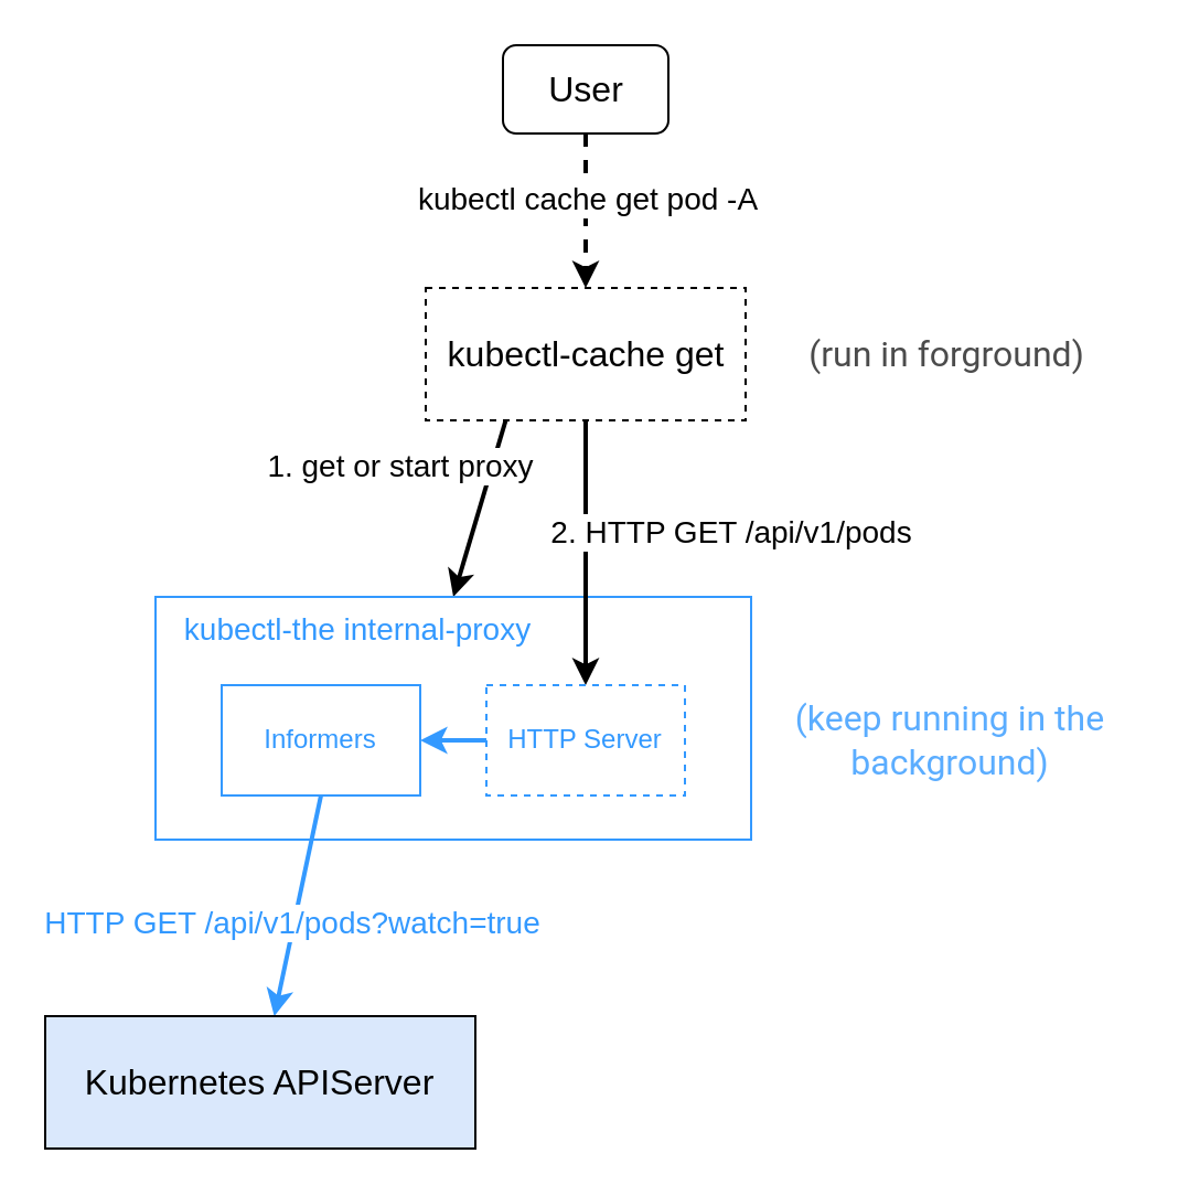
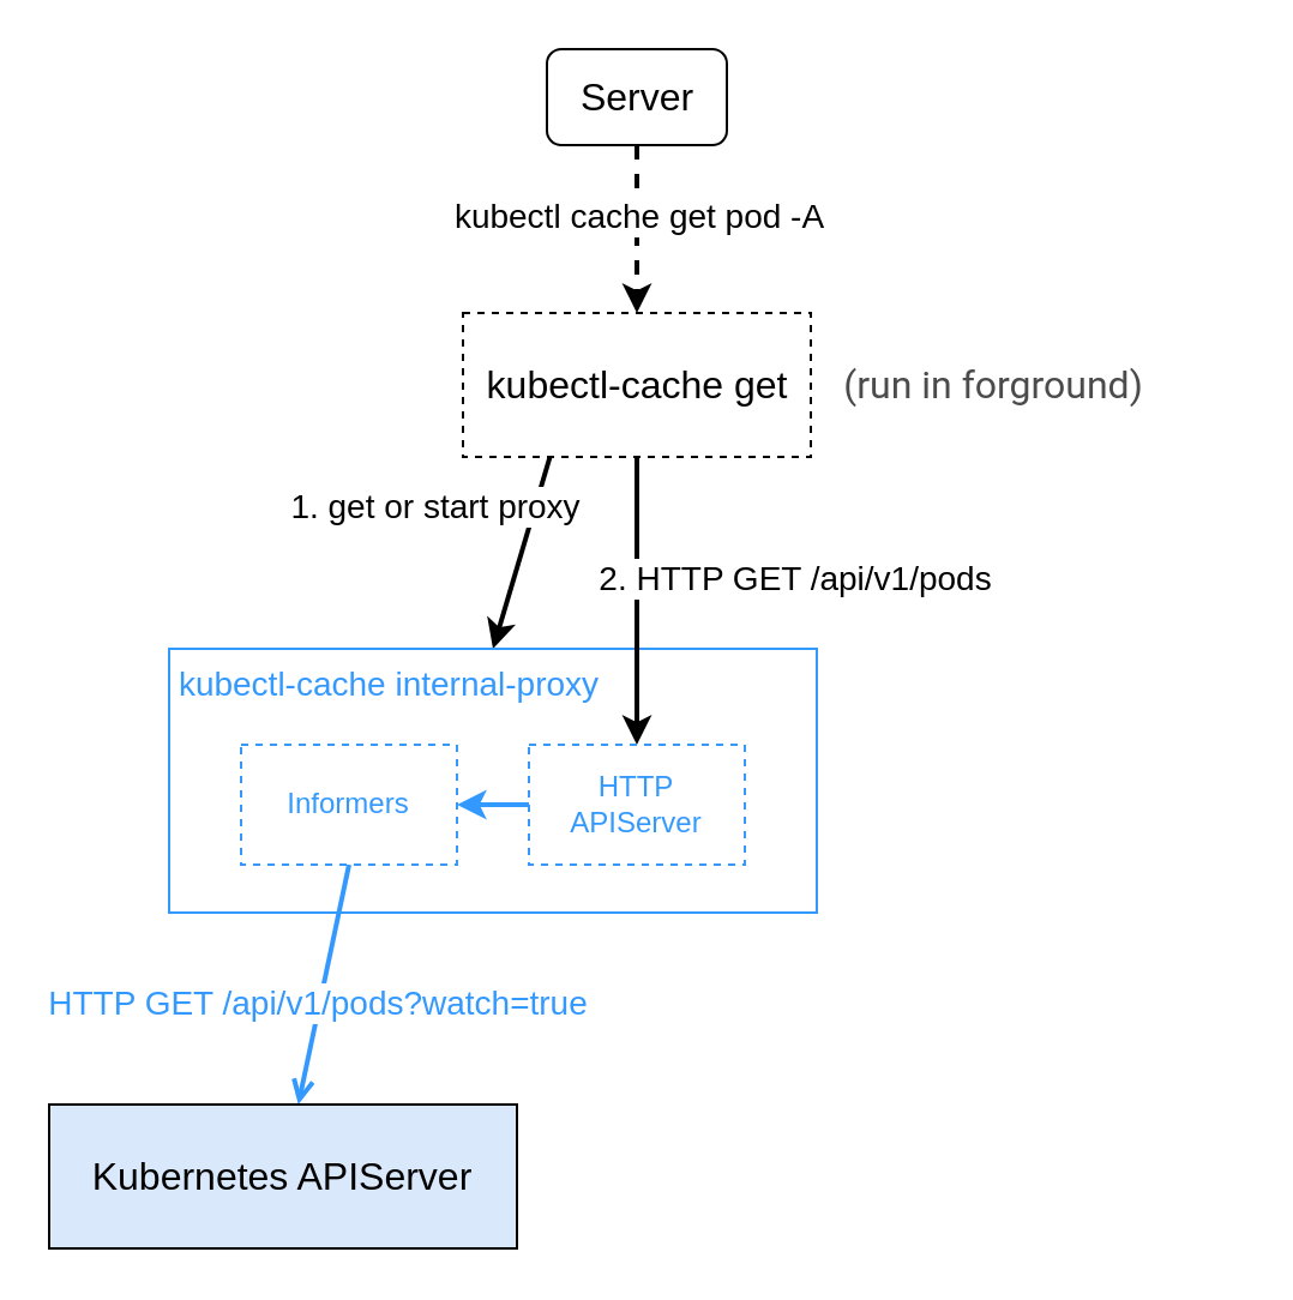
- <mxCell id="7" value="User" style="rounded=1;whiteSpace=wrap;html=1;fontSize=16;" parent="1" vertex="1"><mxGeometry x="227.5" y="20" width="75" height="40" as="geometry" /></mxCell>
+ <mxCell id="7" value="Server" style="rounded=1;whiteSpace=wrap;html=1;fontSize=16;" parent="1" vertex="1"><mxGeometry x="227.5" y="20" width="75" height="40" as="geometry" /></mxCell>
- <mxCell id="19" value="&lt;span style=&quot;font-family: Roboto, RobotoDraft, Helvetica, Arial, sans-serif; font-size: 16px; text-align: start; white-space-collapse: preserve;&quot;&gt;(run in forground)&lt;/span&gt;" style="text;html=1;align=center;verticalAlign=middle;whiteSpace=wrap;rounded=0;fontSize=12;fillColor=none;fontColor=default;labelBackgroundColor=none;textOpacity=70;" parent="1" vertex="1"><mxGeometry x="359" y="145" width="140" height="30" as="geometry" /></mxCell>
+ <mxCell id="19" value="&lt;span style=&quot;font-family: Roboto, RobotoDraft, Helvetica, Arial, sans-serif; font-size: 16px; text-align: start; white-space-collapse: preserve;&quot;&gt;(run in forground)&lt;/span&gt;" style="text;html=1;align=center;verticalAlign=middle;whiteSpace=wrap;rounded=0;fontSize=12;fillColor=none;fontColor=default;labelBackgroundColor=none;textOpacity=70;" parent="1" vertex="1"><mxGeometry x="344" y="145" width="140" height="30" as="geometry" /></mxCell>
- <mxCell id="17" value="kubectl-the internal-proxy" style="text;html=1;align=center;verticalAlign=middle;whiteSpace=wrap;rounded=0;fontSize=14;fontColor=#3399FF;" parent="1" vertex="1"><mxGeometry x="72" y="270" width="180" height="30" as="geometry" /></mxCell>
+ <mxCell id="17" value="kubectl-cache internal-proxy" style="text;html=1;align=center;verticalAlign=middle;whiteSpace=wrap;rounded=0;fontSize=14;fontColor=#3399FF;" parent="1" vertex="1"><mxGeometry x="72" y="270" width="180" height="30" as="geometry" /></mxCell>
- <mxCell id="16" value="Informers" style="rounded=0;whiteSpace=wrap;html=1;dashed=0;fontColor=#3399FF;strokeColor=#3399FF;" parent="1" vertex="1"><mxGeometry x="100" y="310" width="90" height="50" as="geometry" /></mxCell>
+ <mxCell id="16" value="Informers" style="rounded=0;whiteSpace=wrap;html=1;dashed=1;fontColor=#3399FF;strokeColor=#3399FF;" parent="1" vertex="1"><mxGeometry x="100" y="310" width="90" height="50" as="geometry" /></mxCell>
- <mxCell id="15" value="HTTP Server" style="rounded=0;whiteSpace=wrap;html=1;dashed=1;fontColor=#3399FF;strokeColor=#3399FF;" parent="1" vertex="1"><mxGeometry x="220" y="310" width="90" height="50" as="geometry" /></mxCell>
+ <mxCell id="15" value="HTTP APIServer" style="rounded=0;whiteSpace=wrap;html=1;dashed=1;fontColor=#3399FF;strokeColor=#3399FF;" parent="1" vertex="1"><mxGeometry x="220" y="310" width="90" height="50" as="geometry" /></mxCell>
- <mxCell id="18" value="&lt;span style=&quot;font-family: Roboto, RobotoDraft, Helvetica, Arial, sans-serif; font-size: 16px; text-align: start; white-space-collapse: preserve;&quot;&gt;(keep running in the background)&lt;/span&gt;" style="text;html=1;align=center;verticalAlign=middle;whiteSpace=wrap;rounded=0;fontSize=12;fillColor=none;fontColor=#3399FF;labelBackgroundColor=none;textOpacity=80;" parent="1" vertex="1"><mxGeometry x="344" y="310" width="172.5" height="50" as="geometry" /></mxCell>
- <mxCell id="8" style="rounded=0;orthogonalLoop=1;jettySize=auto;html=1;strokeWidth=2;exitX=0.5;exitY=1;exitDx=0;exitDy=0;fillColor=#dae8fc;strokeColor=#3399FF;" parent="1" source="16" target="13" edge="1"><mxGeometry relative="1" as="geometry" /></mxCell>
+ <mxCell id="8" style="rounded=0;orthogonalLoop=1;jettySize=auto;html=1;strokeWidth=2;exitX=0.5;exitY=1;exitDx=0;exitDy=0;fillColor=#dae8fc;strokeColor=#3399FF;endArrow=open;" parent="1" source="16" target="13" edge="1"><mxGeometry relative="1" as="geometry" /></mxCell>
